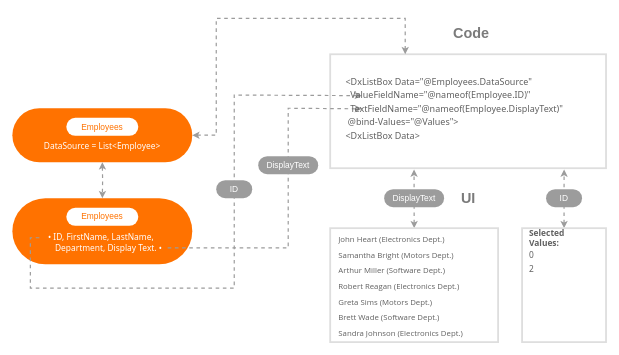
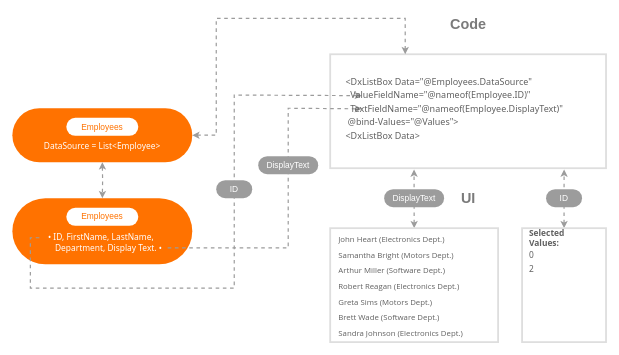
- <mxCell id="14" value="Code" style="text;strokeColor=none;fillColor=none;html=1;fontSize=24;fontStyle=1;verticalAlign=middle;align=center;fontFamily='Open Sans Condensed','HelveticaNeue-CondensedBold',Helvetica,'Arial Narrow',Calibri,Arial,'Lucida Grande',sans-serif;;fontSource=https%3A%2F%2Ffonts.googleapis.com%2Fcss%3Ffamily%3D'Open%2BSans%2BCondensed'%252C'HelveticaNeue-CondensedBold'%252CHelvetica%252C'Arial%2BNarrow'%252CCalibri%252CArial%252C'Lucida%2BGrande'%252Csans-serif%253B;fontColor=#7b7b7b;" parent="1" vertex="1"><mxGeometry x="735" y="35" width="100" height="40" as="geometry" /></mxCell>
+ <mxCell id="14" value="Code" style="text;strokeColor=none;fillColor=none;html=1;fontSize=24;fontStyle=1;verticalAlign=middle;align=center;fontFamily='Open Sans Condensed','HelveticaNeue-CondensedBold',Helvetica,'Arial Narrow',Calibri,Arial,'Lucida Grande',sans-serif;;fontSource=https%3A%2F%2Ffonts.googleapis.com%2Fcss%3Ffamily%3D'Open%2BSans%2BCondensed'%252C'HelveticaNeue-CondensedBold'%252CHelvetica%252C'Arial%2BNarrow'%252CCalibri%252CArial%252C'Lucida%2BGrande'%252Csans-serif%253B;fontColor=#7b7b7b;" parent="1" vertex="1"><mxGeometry x="730" y="20" width="100" height="40" as="geometry" /></mxCell>
